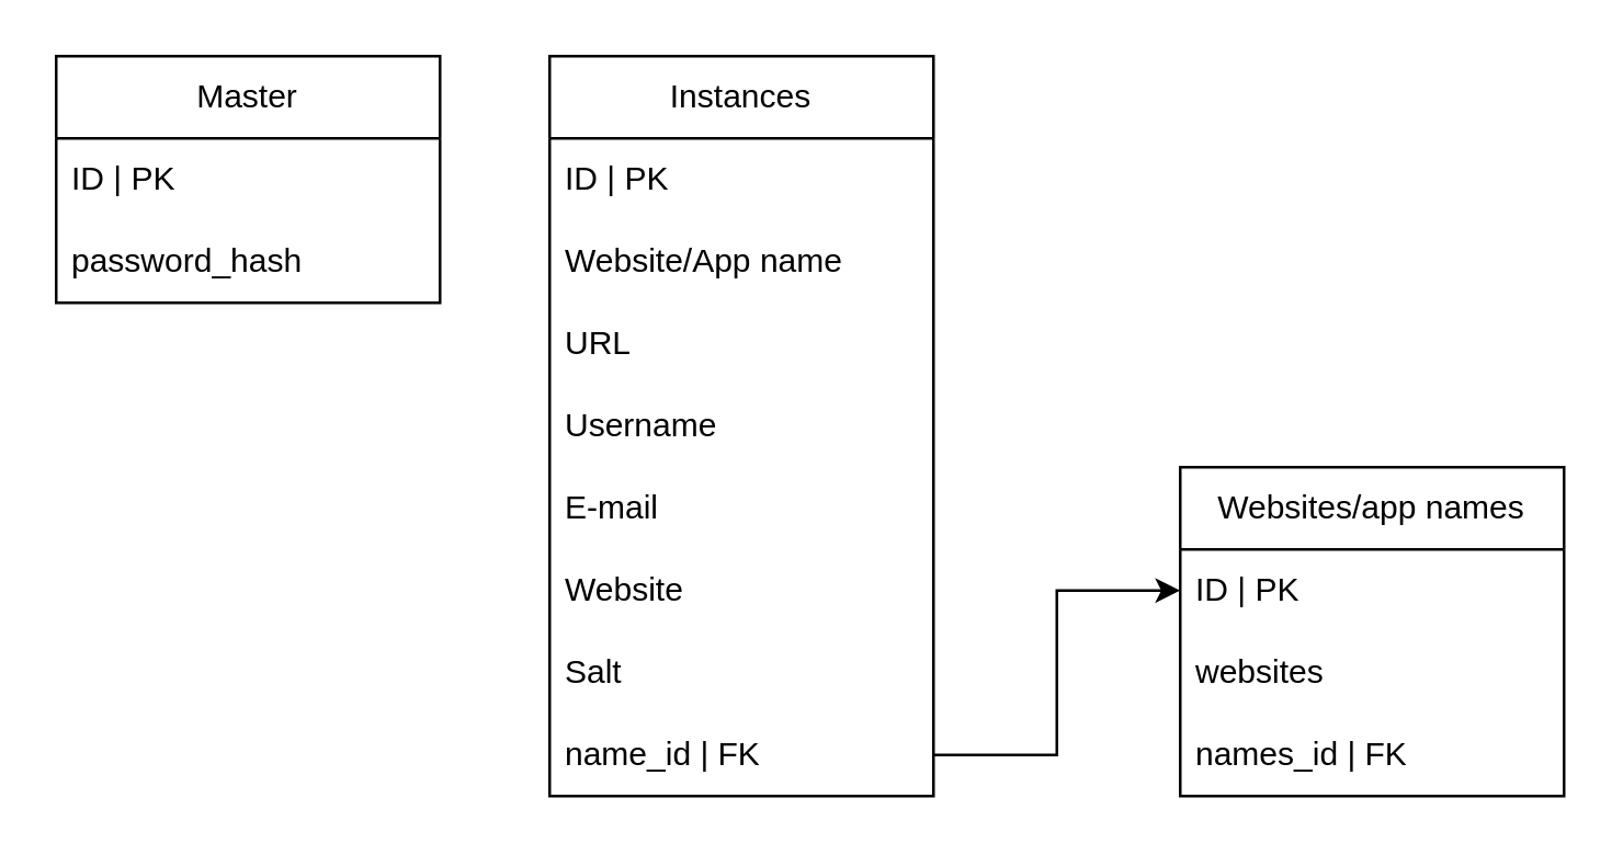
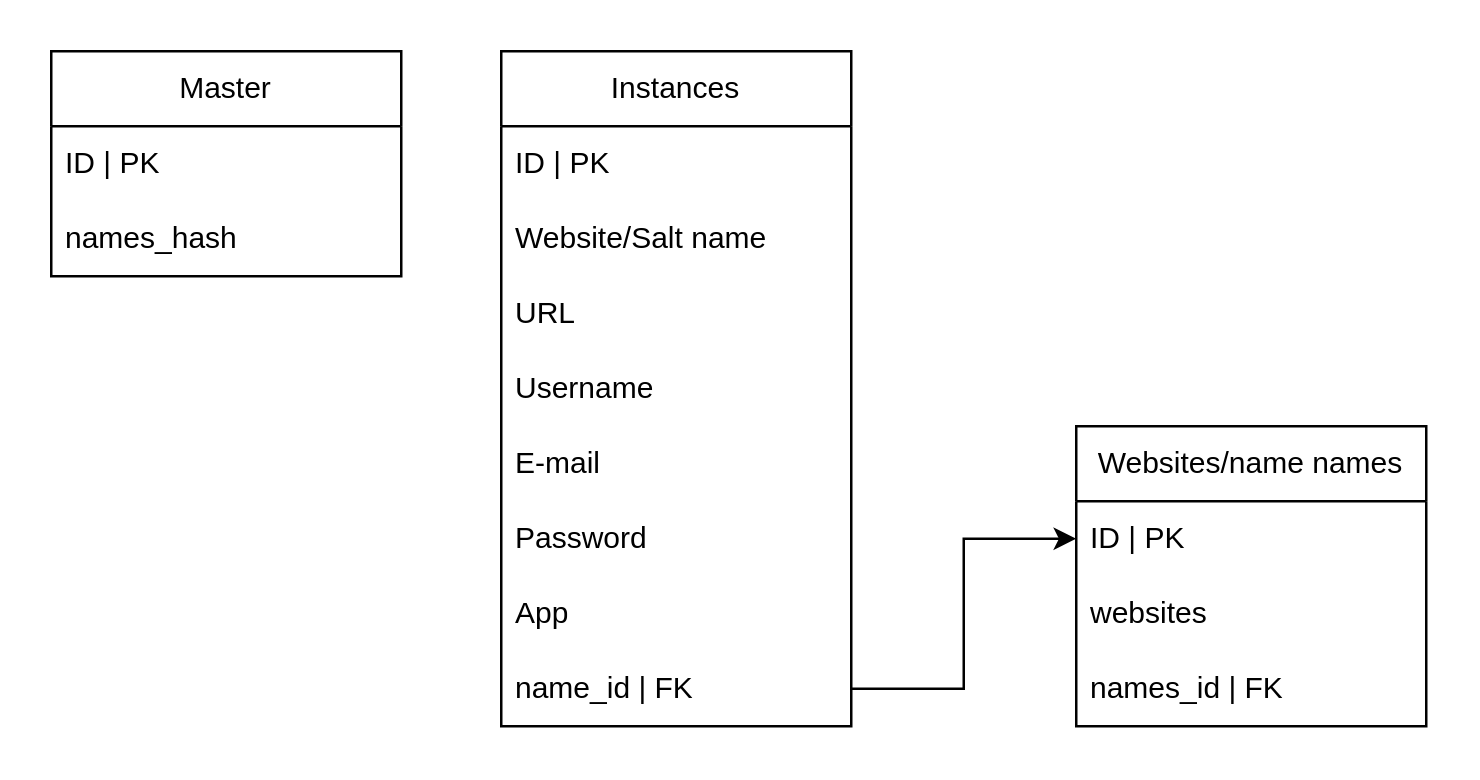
- <mxCell id="18" value="password_hash" style="text;strokeColor=none;fillColor=none;align=left;verticalAlign=middle;spacingLeft=4;spacingRight=4;overflow=hidden;points=[[0,0.5],[1,0.5]];portConstraint=eastwest;rotatable=0;whiteSpace=wrap;html=1;" vertex="1" parent="16"><mxGeometry y="60" width="140" height="30" as="geometry" /></mxCell>
+ <mxCell id="18" value="names_hash" style="text;strokeColor=none;fillColor=none;align=left;verticalAlign=middle;spacingLeft=4;spacingRight=4;overflow=hidden;points=[[0,0.5],[1,0.5]];portConstraint=eastwest;rotatable=0;whiteSpace=wrap;html=1;" vertex="1" parent="16"><mxGeometry y="60" width="140" height="30" as="geometry" /></mxCell>
- <mxCell id="8" value="Website/App name" style="text;strokeColor=none;fillColor=none;align=left;verticalAlign=middle;spacingLeft=4;spacingRight=4;overflow=hidden;points=[[0,0.5],[1,0.5]];portConstraint=eastwest;rotatable=0;whiteSpace=wrap;html=1;" parent="6" vertex="1"><mxGeometry y="60" width="140" height="30" as="geometry" /></mxCell>
+ <mxCell id="8" value="Website/Salt name" style="text;strokeColor=none;fillColor=none;align=left;verticalAlign=middle;spacingLeft=4;spacingRight=4;overflow=hidden;points=[[0,0.5],[1,0.5]];portConstraint=eastwest;rotatable=0;whiteSpace=wrap;html=1;" parent="6" vertex="1"><mxGeometry y="60" width="140" height="30" as="geometry" /></mxCell>
- <mxCell id="2" value="Websites/app names" style="swimlane;fontStyle=0;childLayout=stackLayout;horizontal=1;startSize=30;horizontalStack=0;resizeParent=1;resizeParentMax=0;resizeLast=0;collapsible=1;marginBottom=0;whiteSpace=wrap;html=1;" parent="1" vertex="1"><mxGeometry x="430" y="170" width="140" height="120" as="geometry" /></mxCell>
+ <mxCell id="2" value="Websites/name names" style="swimlane;fontStyle=0;childLayout=stackLayout;horizontal=1;startSize=30;horizontalStack=0;resizeParent=1;resizeParentMax=0;resizeLast=0;collapsible=1;marginBottom=0;whiteSpace=wrap;html=1;" parent="1" vertex="1"><mxGeometry x="430" y="170" width="140" height="120" as="geometry" /></mxCell>
- <mxCell id="12" value="Website" style="text;strokeColor=none;fillColor=none;align=left;verticalAlign=middle;spacingLeft=4;spacingRight=4;overflow=hidden;points=[[0,0.5],[1,0.5]];portConstraint=eastwest;rotatable=0;whiteSpace=wrap;html=1;" parent="6" vertex="1"><mxGeometry y="180" width="140" height="30" as="geometry" /></mxCell>
+ <mxCell id="12" value="Password" style="text;strokeColor=none;fillColor=none;align=left;verticalAlign=middle;spacingLeft=4;spacingRight=4;overflow=hidden;points=[[0,0.5],[1,0.5]];portConstraint=eastwest;rotatable=0;whiteSpace=wrap;html=1;" parent="6" vertex="1"><mxGeometry y="180" width="140" height="30" as="geometry" /></mxCell>
- <mxCell id="13" value="Salt" style="text;strokeColor=none;fillColor=none;align=left;verticalAlign=middle;spacingLeft=4;spacingRight=4;overflow=hidden;points=[[0,0.5],[1,0.5]];portConstraint=eastwest;rotatable=0;whiteSpace=wrap;html=1;" parent="6" vertex="1"><mxGeometry y="210" width="140" height="30" as="geometry" /></mxCell>
+ <mxCell id="13" value="App" style="text;strokeColor=none;fillColor=none;align=left;verticalAlign=middle;spacingLeft=4;spacingRight=4;overflow=hidden;points=[[0,0.5],[1,0.5]];portConstraint=eastwest;rotatable=0;whiteSpace=wrap;html=1;" parent="6" vertex="1"><mxGeometry y="210" width="140" height="30" as="geometry" /></mxCell>
